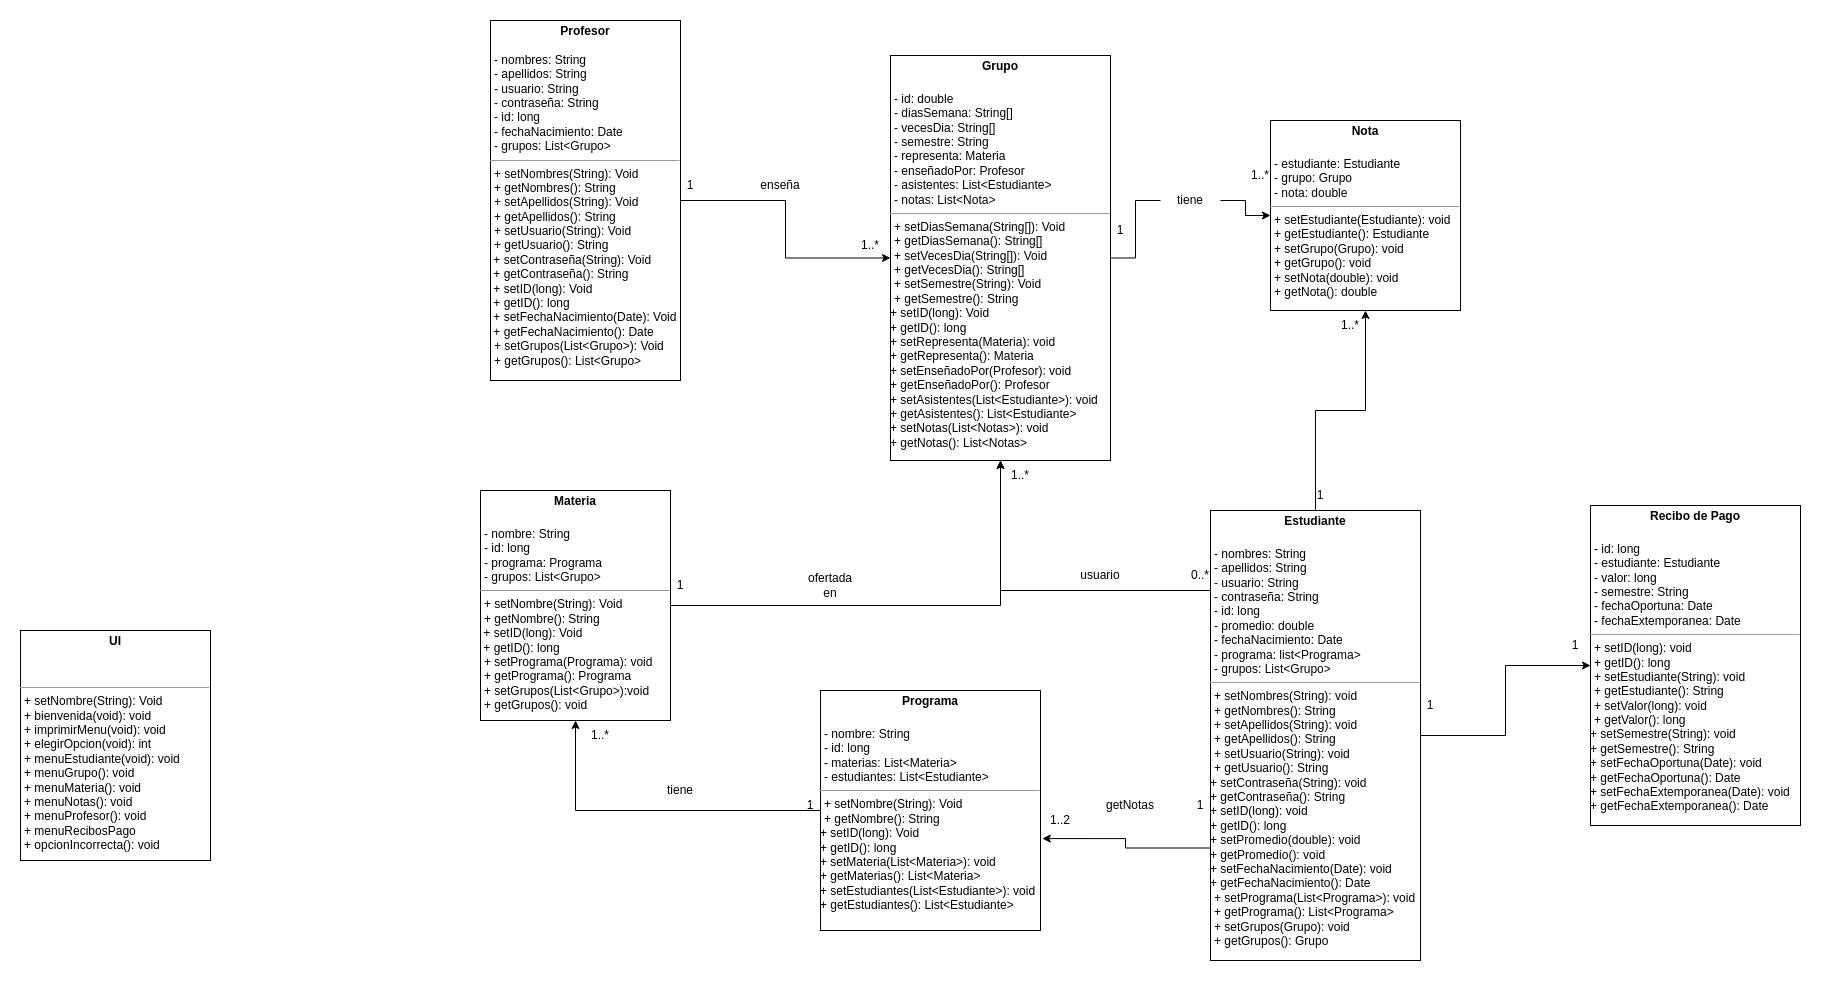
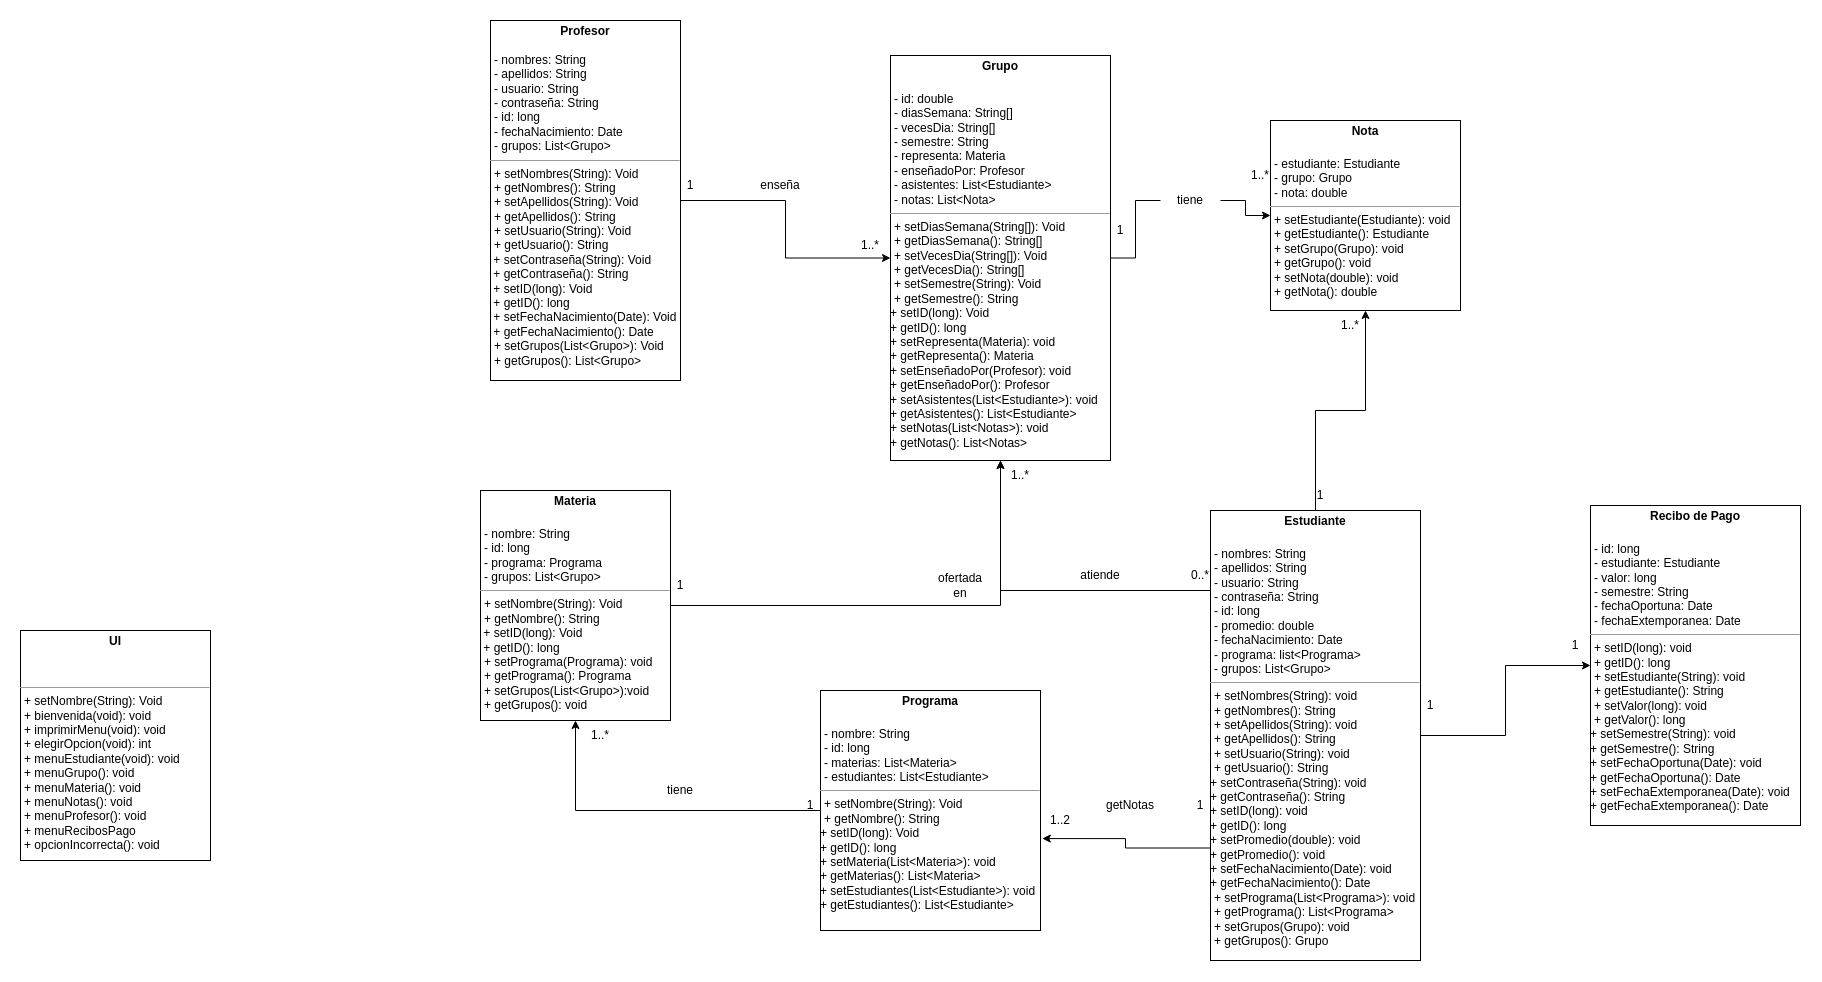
- <mxCell id="26" value="usuario" style="text;html=1;strokeColor=none;fillColor=none;align=center;verticalAlign=middle;whiteSpace=wrap;rounded=0;" parent="1" vertex="1"><mxGeometry x="1070" y="560" width="60" height="30" as="geometry" /></mxCell>
+ <mxCell id="26" value="atiende" style="text;html=1;strokeColor=none;fillColor=none;align=center;verticalAlign=middle;whiteSpace=wrap;rounded=0;" parent="1" vertex="1"><mxGeometry x="1070" y="560" width="60" height="30" as="geometry" /></mxCell>
- <mxCell id="20" value="ofertada en" style="text;html=1;strokeColor=none;fillColor=none;align=center;verticalAlign=middle;whiteSpace=wrap;rounded=0;" parent="1" vertex="1"><mxGeometry x="800" y="570" width="60" height="30" as="geometry" /></mxCell>
+ <mxCell id="20" value="ofertada en" style="text;html=1;strokeColor=none;fillColor=none;align=center;verticalAlign=middle;whiteSpace=wrap;rounded=0;" parent="1" vertex="1"><mxGeometry x="930" y="570" width="60" height="30" as="geometry" /></mxCell>
